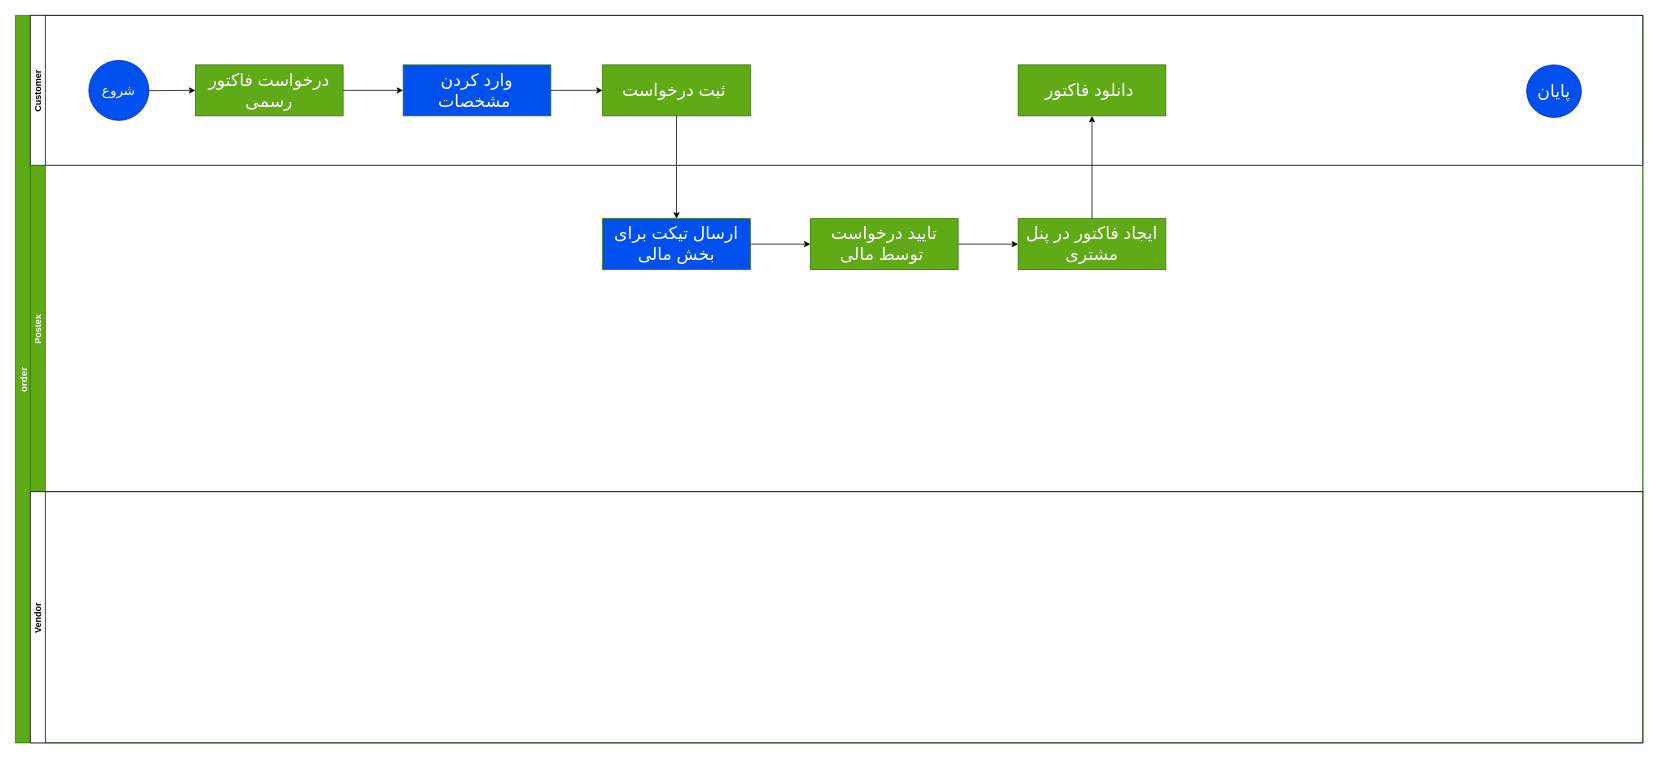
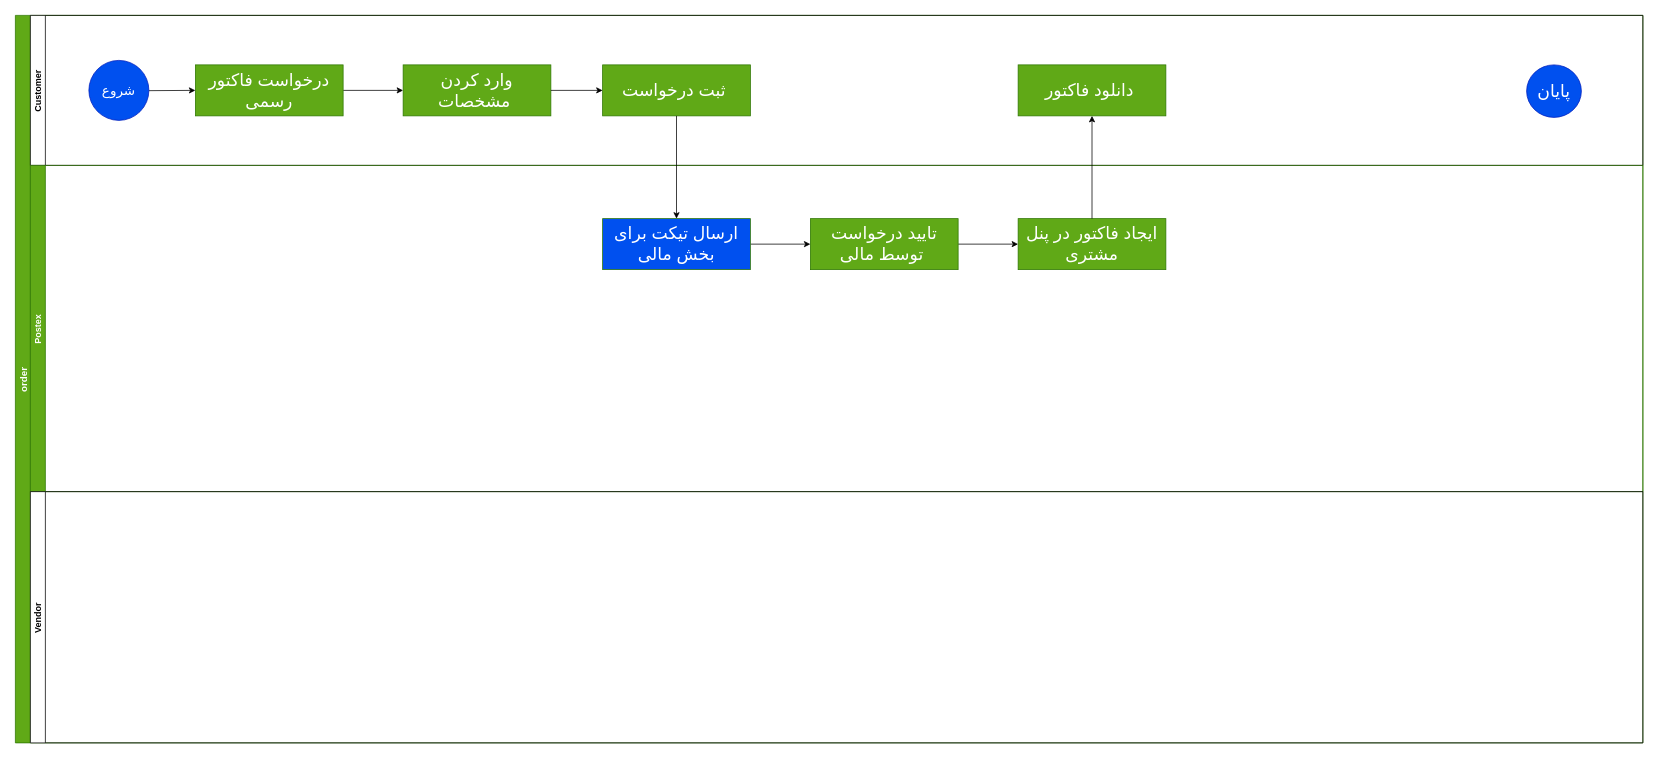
- <mxCell id="8" value="&lt;span style=&quot;font-size: 23px&quot;&gt;وارد کردن مشخصات&amp;nbsp;&lt;/span&gt;" style="whiteSpace=wrap;html=1;fontSize=13;fillColor=#0050ef;strokeColor=#2D7600;fontColor=#ffffff;" vertex="1" parent="3"><mxGeometry x="497" y="66" width="197" height="68" as="geometry" /></mxCell>
+ <mxCell id="8" value="&lt;span style=&quot;font-size: 23px&quot;&gt;وارد کردن مشخصات&amp;nbsp;&lt;/span&gt;" style="whiteSpace=wrap;html=1;fontSize=13;fillColor=#60a917;strokeColor=#2D7600;fontColor=#ffffff;" vertex="1" parent="3"><mxGeometry x="497" y="66" width="197" height="68" as="geometry" /></mxCell>
